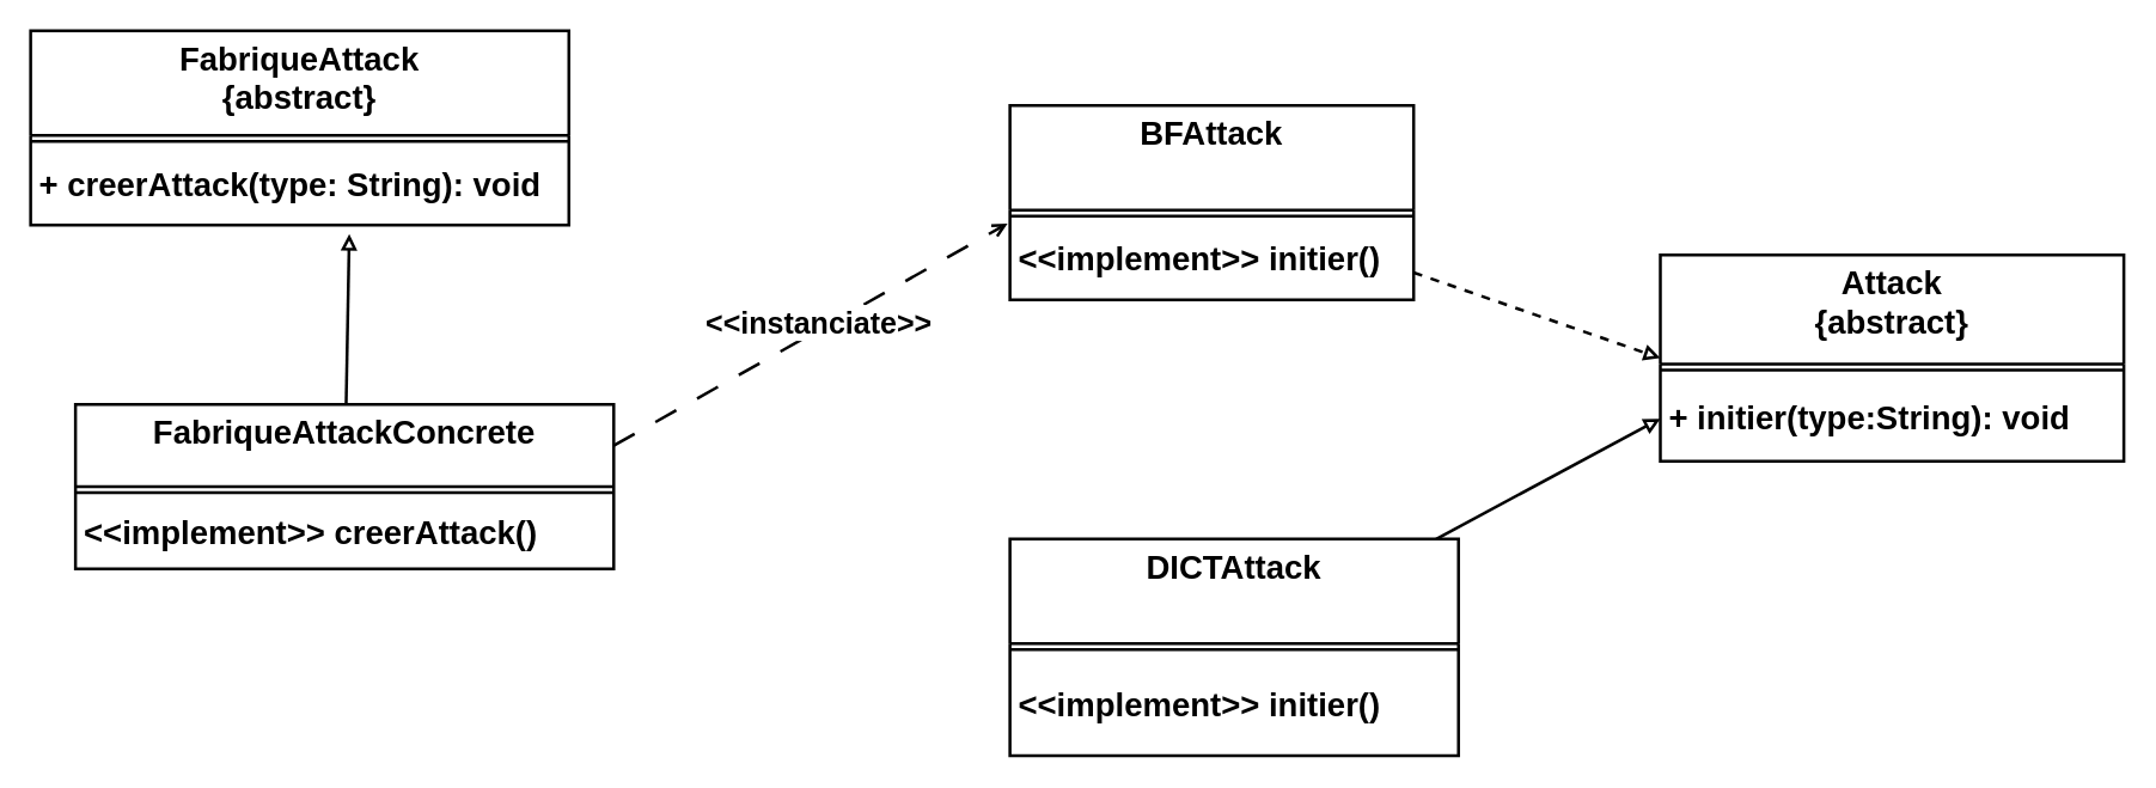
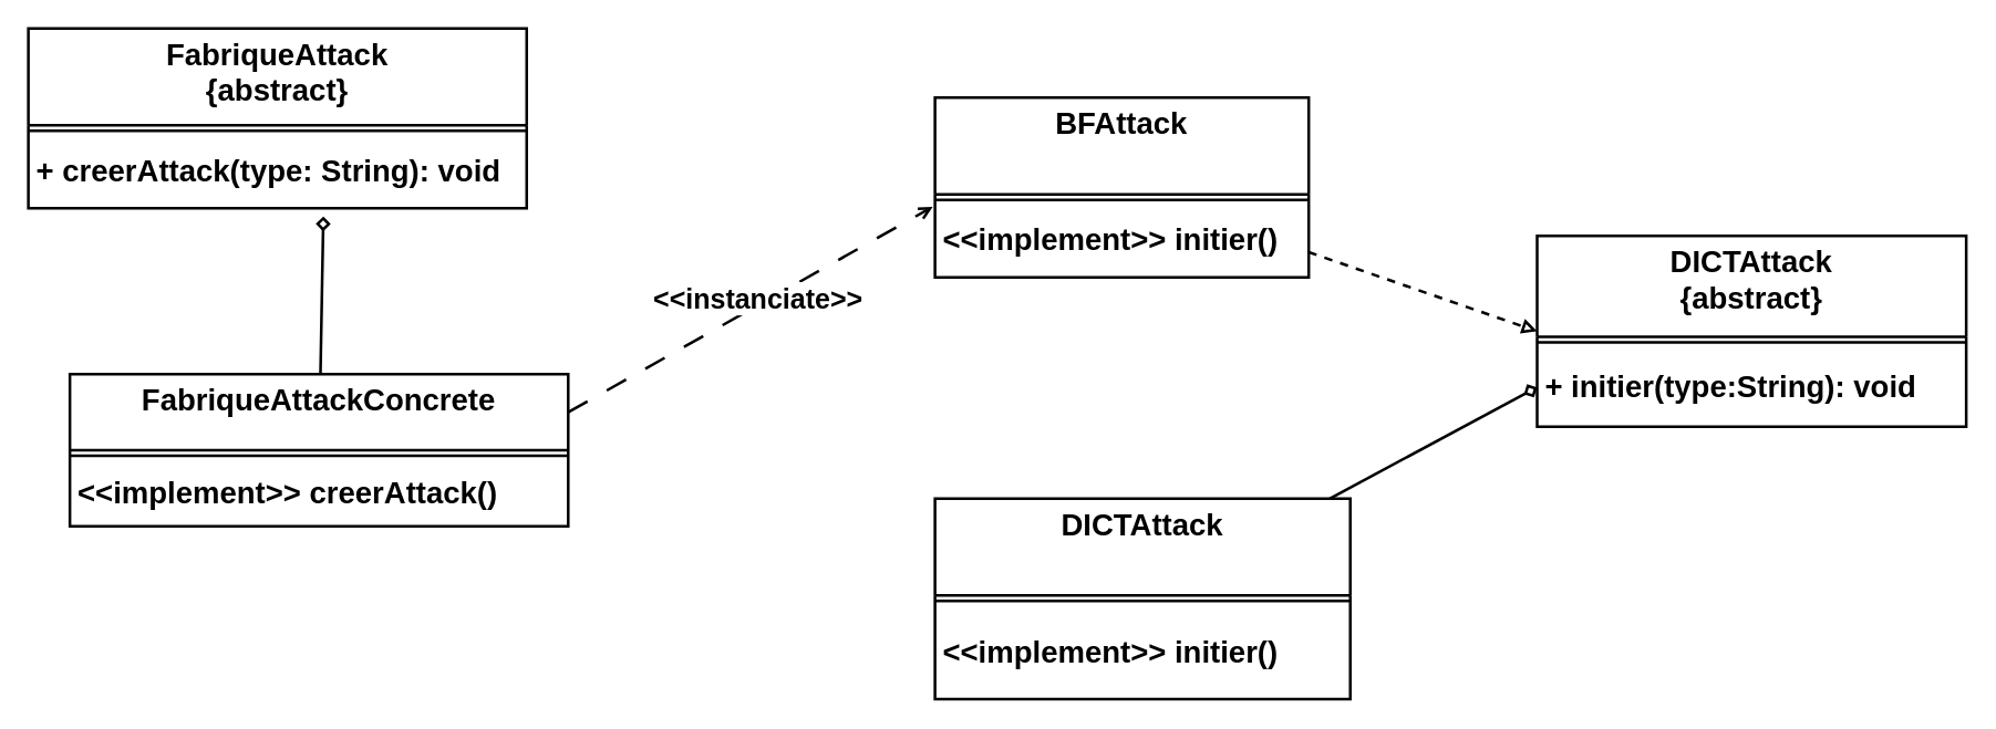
- <mxCell id="19" style="edgeStyle=none;html=1;entryX=0.592;entryY=1.115;entryDx=0;entryDy=0;entryPerimeter=0;endArrow=block;endFill=0;strokeWidth=2;fontSize=22;fontStyle=1" edge="1" parent="1" source="15" target="4"><mxGeometry relative="1" as="geometry" /></mxCell>
+ <mxCell id="19" style="edgeStyle=none;html=1;entryX=0.592;entryY=1.115;entryDx=0;entryDy=0;entryPerimeter=0;endArrow=diamond;endFill=0;strokeWidth=2;fontSize=22;fontStyle=1;" edge="1" parent="1" source="15" target="4"><mxGeometry relative="1" as="geometry" /></mxCell>
- <mxCell id="12" value="&lt;span&gt;Attack&lt;br&gt;{abstract}&lt;/span&gt;" style="swimlane;fontStyle=1;align=center;verticalAlign=top;childLayout=stackLayout;horizontal=1;startSize=73;horizontalStack=0;resizeParent=1;resizeParentMax=0;resizeLast=0;collapsible=0;marginBottom=0;html=1;whiteSpace=wrap;strokeWidth=2;fontSize=22;" vertex="1" parent="1"><mxGeometry x="1110" y="170" width="310" height="138" as="geometry" /></mxCell>
+ <mxCell id="12" value="&lt;span&gt;DICTAttack&lt;br&gt;{abstract}&lt;/span&gt;" style="swimlane;fontStyle=1;align=center;verticalAlign=top;childLayout=stackLayout;horizontal=1;startSize=73;horizontalStack=0;resizeParent=1;resizeParentMax=0;resizeLast=0;collapsible=0;marginBottom=0;html=1;whiteSpace=wrap;strokeWidth=2;fontSize=22;" vertex="1" parent="1"><mxGeometry x="1110" y="170" width="310" height="138" as="geometry" /></mxCell>
- <mxCell id="18" style="edgeStyle=none;html=1;entryX=0;entryY=0.5;entryDx=0;entryDy=0;endArrow=block;endFill=0;strokeWidth=2;fontSize=22;fontStyle=1" edge="1" parent="1" source="5" target="14"><mxGeometry relative="1" as="geometry" /></mxCell>
+ <mxCell id="18" style="edgeStyle=none;html=1;entryX=0;entryY=0.5;entryDx=0;entryDy=0;endArrow=diamond;endFill=0;strokeWidth=2;fontSize=22;fontStyle=1;" edge="1" parent="1" source="5" target="14"><mxGeometry relative="1" as="geometry" /></mxCell>
